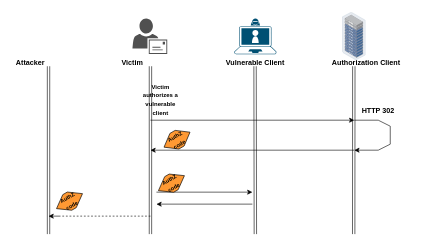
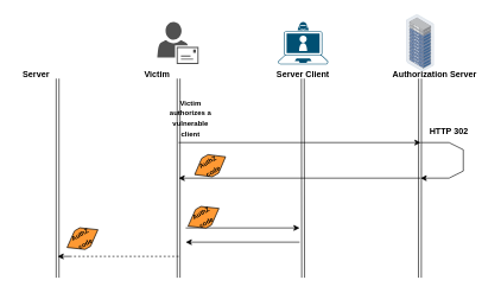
- <mxCell id="3" value="&lt;b&gt;Attacker&lt;/b&gt;" style="text;html=1;align=center;verticalAlign=middle;whiteSpace=wrap;rounded=0;" vertex="1" parent="1"><mxGeometry x="20" y="90" width="60" height="30" as="geometry" /></mxCell>
+ <mxCell id="3" value="&lt;b&gt;Server&lt;/b&gt;" style="text;html=1;align=center;verticalAlign=middle;whiteSpace=wrap;rounded=0;" vertex="1" parent="1"><mxGeometry x="20" y="90" width="60" height="30" as="geometry" /></mxCell>
- <mxCell id="7" value="&lt;b&gt;Vulnerable Client&lt;/b&gt;" style="text;html=1;align=center;verticalAlign=middle;whiteSpace=wrap;rounded=0;" vertex="1" parent="1"><mxGeometry x="375" y="89.5" width="100" height="30" as="geometry" /></mxCell>
+ <mxCell id="7" value="&lt;b&gt;Server Client&lt;/b&gt;" style="text;html=1;align=center;verticalAlign=middle;whiteSpace=wrap;rounded=0;" vertex="1" parent="1"><mxGeometry x="375" y="89.5" width="100" height="30" as="geometry" /></mxCell>
- <mxCell id="9" value="&lt;b&gt;Authorization Client&lt;/b&gt;" style="text;html=1;align=center;verticalAlign=middle;whiteSpace=wrap;rounded=0;" vertex="1" parent="1"><mxGeometry x="540" y="89.5" width="140.27" height="30" as="geometry" /></mxCell>
+ <mxCell id="9" value="&lt;b&gt;Authorization Server&lt;/b&gt;" style="text;html=1;align=center;verticalAlign=middle;whiteSpace=wrap;rounded=0;" vertex="1" parent="1"><mxGeometry x="540" y="89.5" width="140.27" height="30" as="geometry" /></mxCell>
